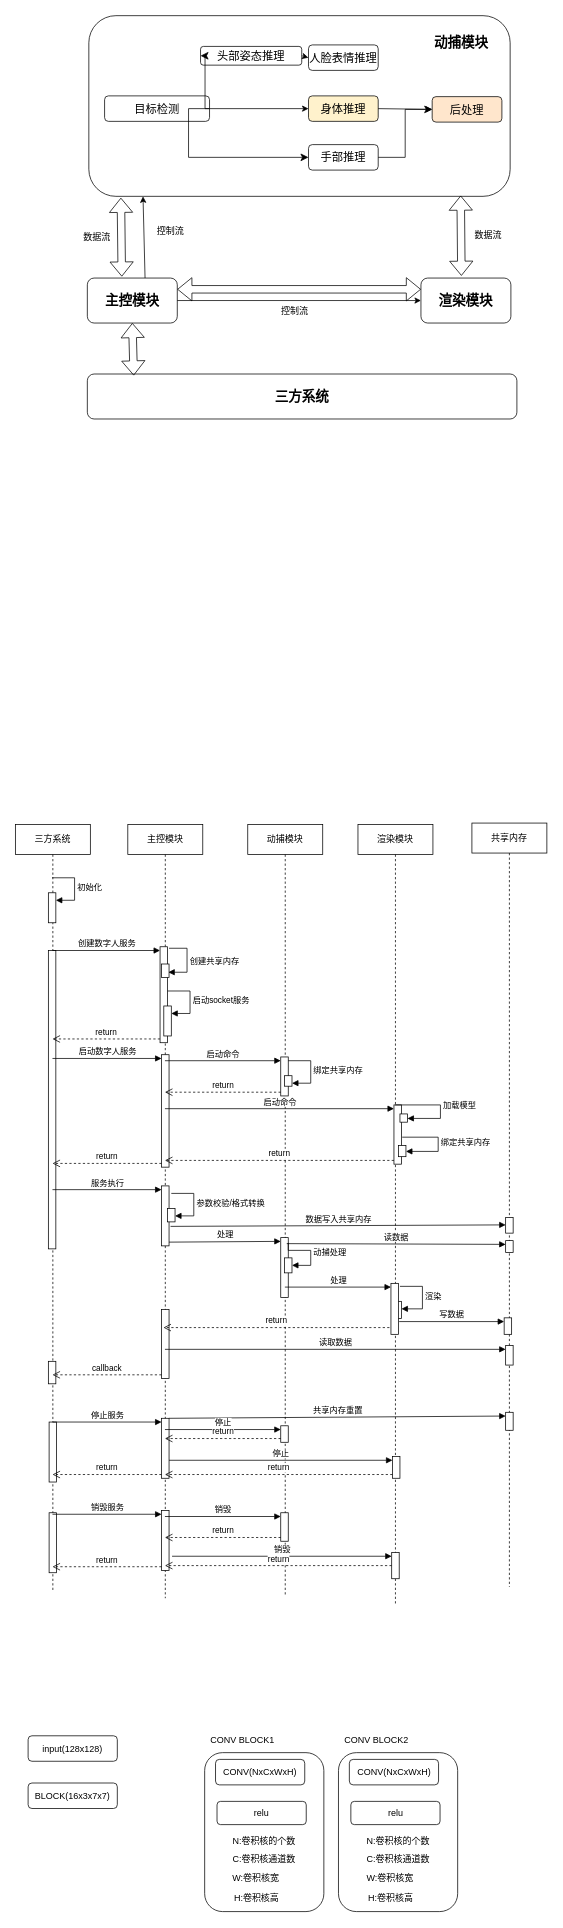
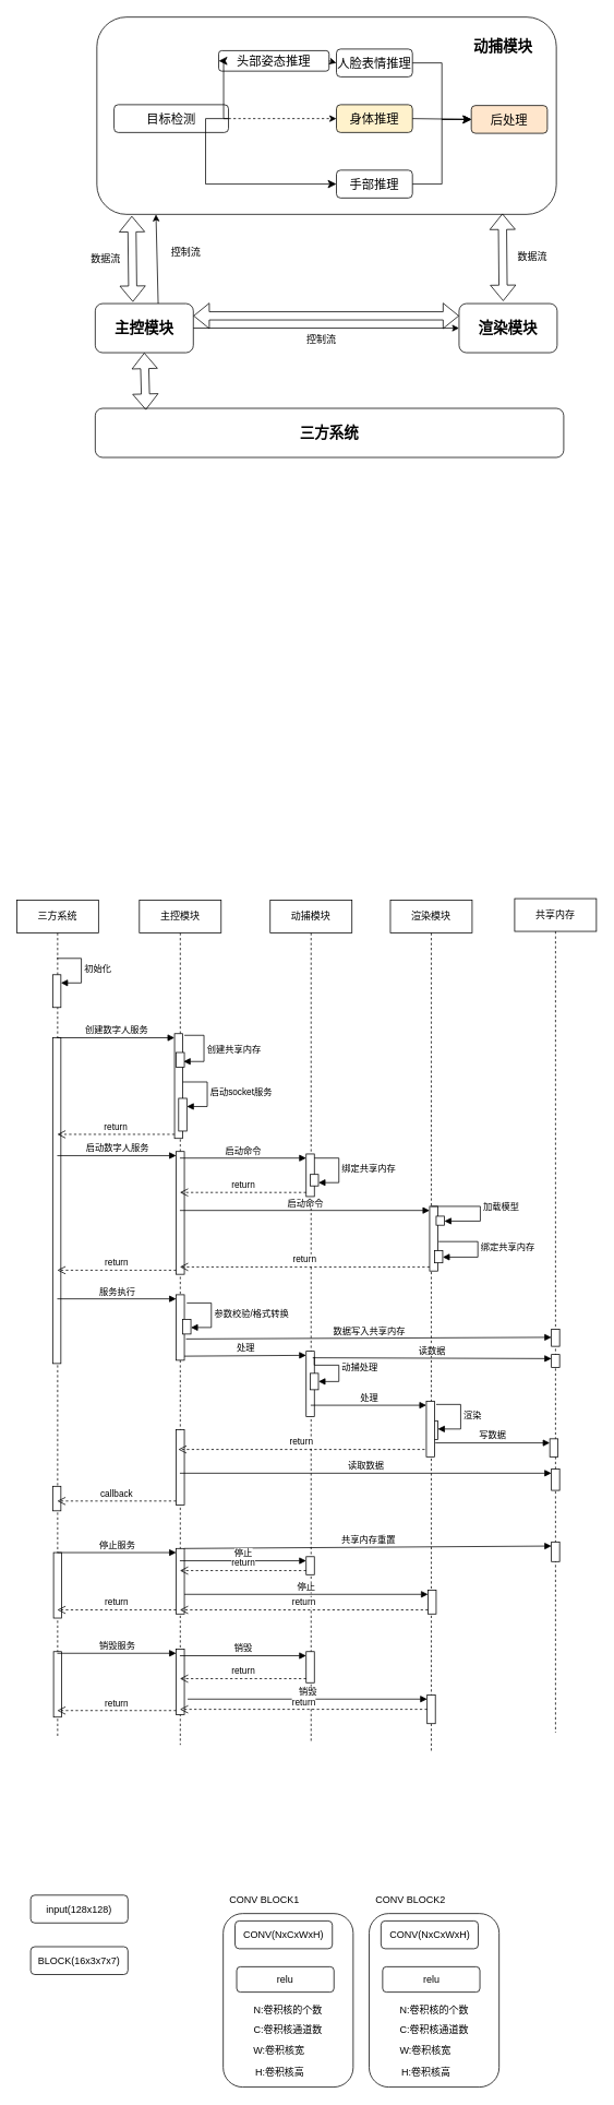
+ <mxCell id="16" value="" style="edgeStyle=elbowEdgeStyle;elbow=horizontal;endArrow=classic;html=1;curved=0;rounded=0;endSize=8;startSize=8;exitX=1;exitY=0.5;exitDx=0;exitDy=0;entryX=0;entryY=0.5;entryDx=0;entryDy=0;" edge="1" parent="1" source="6" target="7"><mxGeometry width="50" height="50" relative="1" as="geometry"><mxPoint x="507" y="238" as="sourcePoint" /><mxPoint x="557" y="188" as="targetPoint" /></mxGeometry></mxCell>
- <mxCell id="10" value="" style="endArrow=classic;html=1;rounded=0;exitX=1;exitY=0.5;exitDx=0;exitDy=0;entryX=0;entryY=0.5;entryDx=0;entryDy=0;" edge="1" parent="1" source="4" target="8"><mxGeometry width="50" height="50" relative="1" as="geometry"><mxPoint x="507" y="238" as="sourcePoint" /><mxPoint x="557" y="188" as="targetPoint" /></mxGeometry></mxCell>
+ <mxCell id="10" value="" style="endArrow=classic;html=1;rounded=0;exitX=1;exitY=0.5;exitDx=0;exitDy=0;entryX=0;entryY=0.5;entryDx=0;entryDy=0;dashed=1;" edge="1" parent="1" source="4" target="8"><mxGeometry width="50" height="50" relative="1" as="geometry"><mxPoint x="507" y="238" as="sourcePoint" /><mxPoint x="557" y="188" as="targetPoint" /></mxGeometry></mxCell>
- <mxCell id="9" value="&lt;font style=&quot;font-size: 15px;&quot;&gt;手部推理&lt;/font&gt;" style="rounded=1;whiteSpace=wrap;html=1;" vertex="1" parent="1"><mxGeometry x="411" y="192" width="93" height="34" as="geometry" /></mxCell>
+ <mxCell id="9" value="&lt;font style=&quot;font-size: 15px;&quot;&gt;手部推理&lt;/font&gt;" style="rounded=1;whiteSpace=wrap;html=1;" vertex="1" parent="1"><mxGeometry x="411" y="207" width="93" height="34" as="geometry" /></mxCell>
